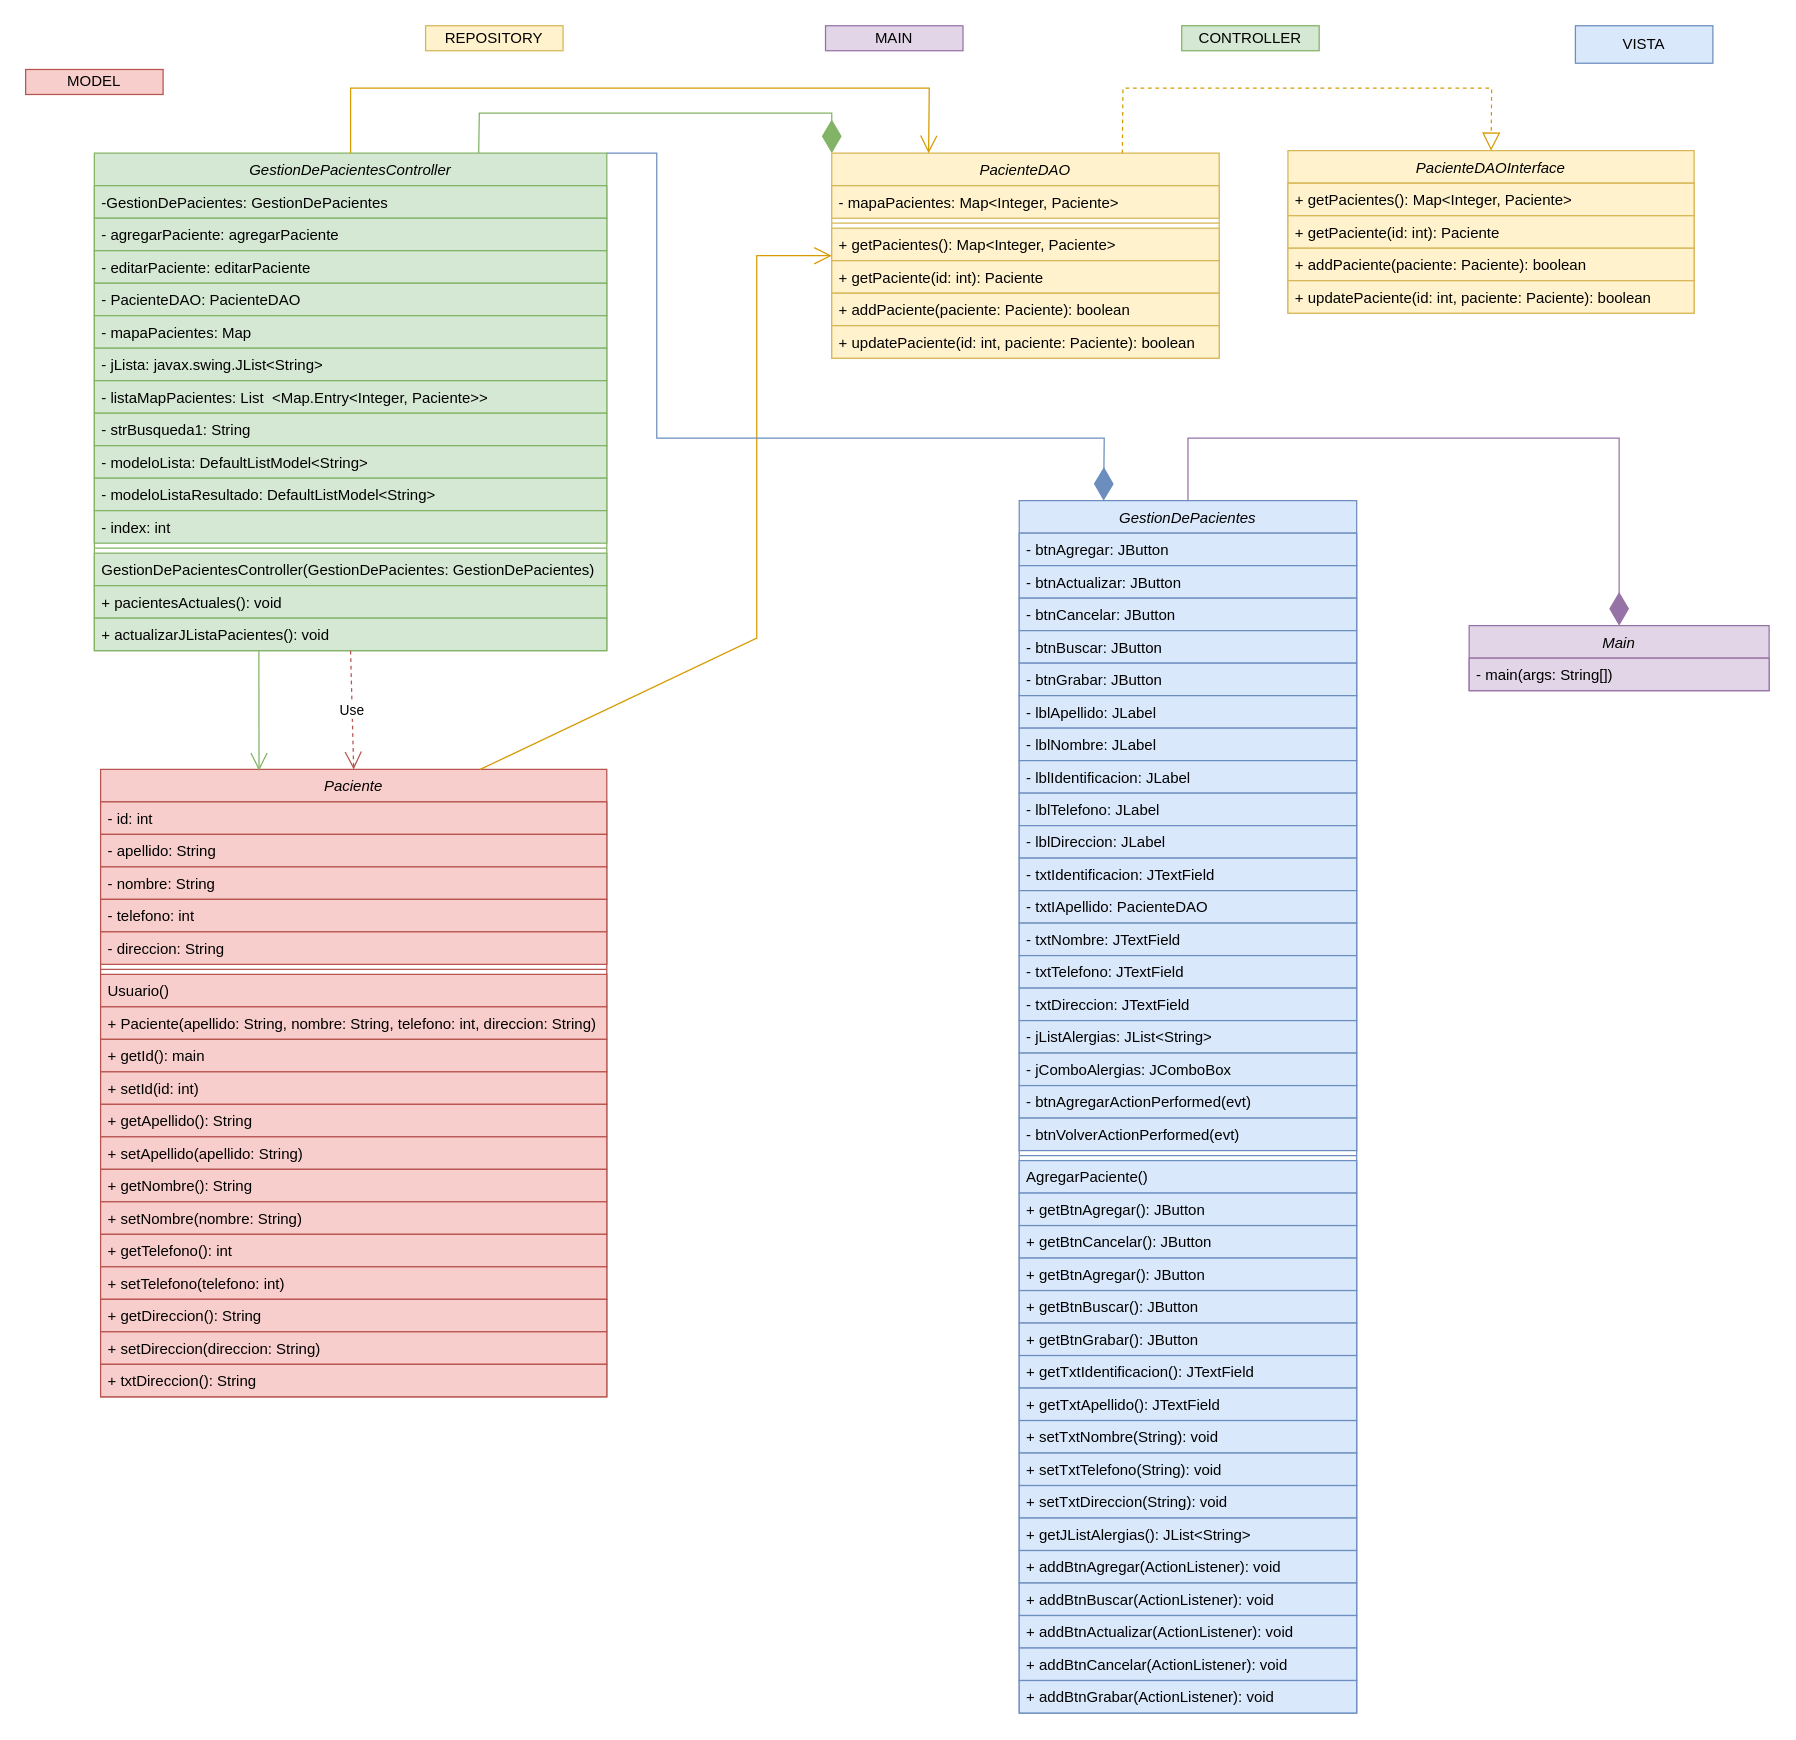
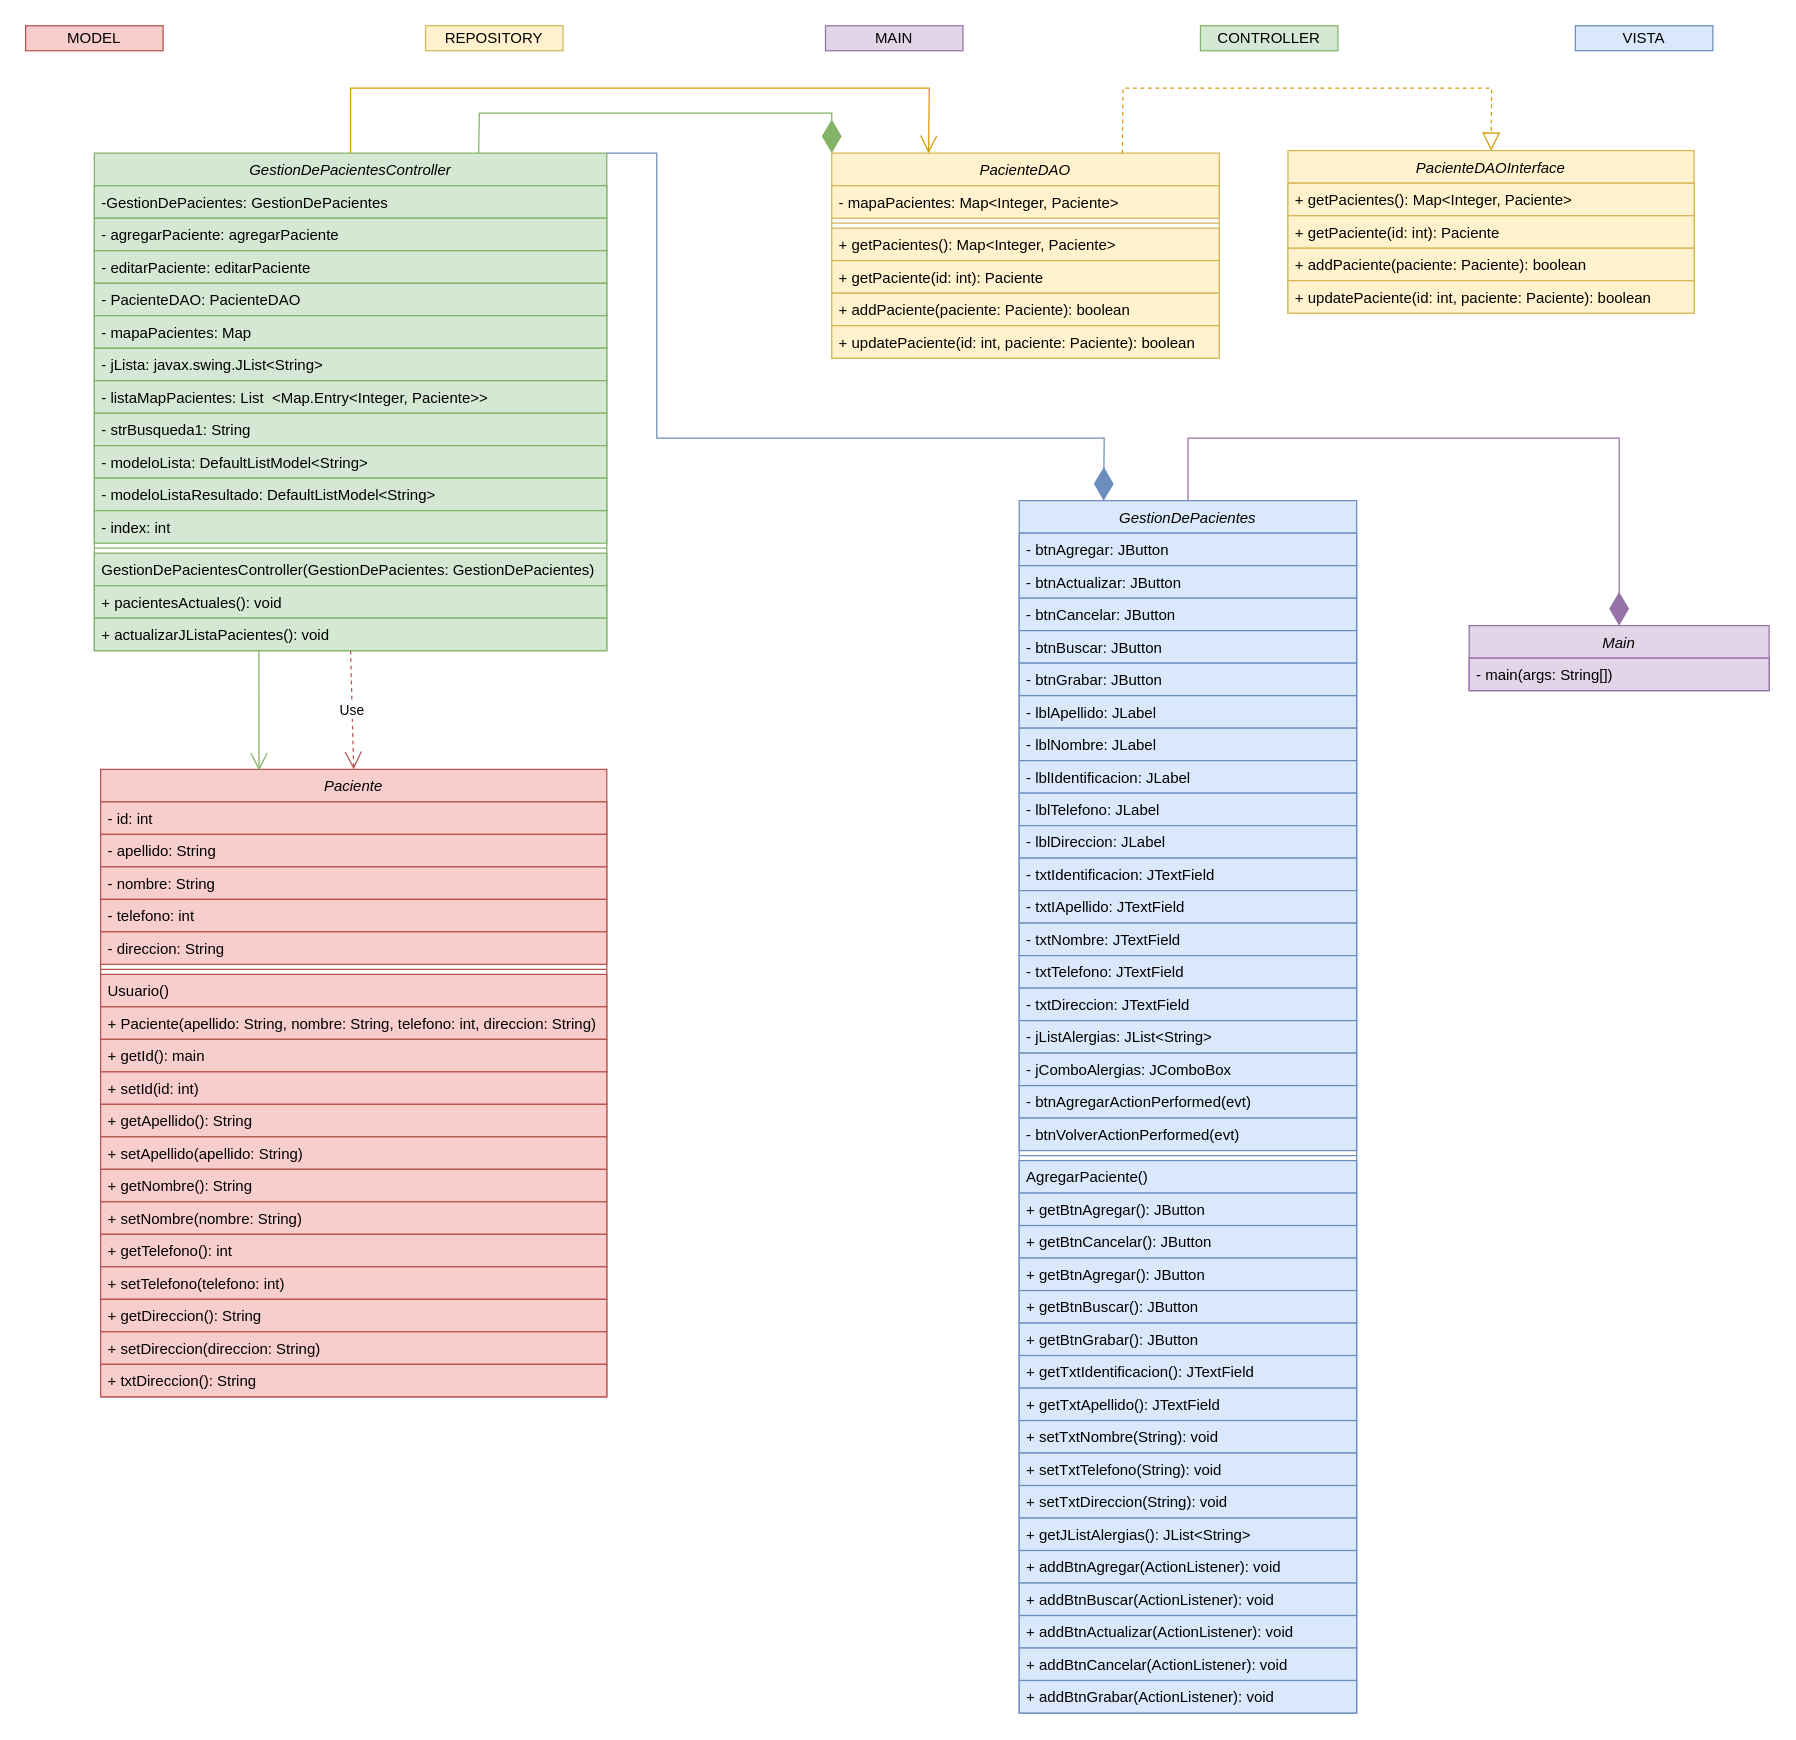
- <mxCell id="11" value="CONTROLLER" style="rounded=0;whiteSpace=wrap;html=1;fillColor=#d5e8d4;strokeColor=#82b366;" parent="1" vertex="1"><mxGeometry x="945" y="20" width="110" height="20" as="geometry" /></mxCell>
+ <mxCell id="11" value="CONTROLLER" style="rounded=0;whiteSpace=wrap;html=1;fillColor=#d5e8d4;strokeColor=#82b366;" parent="1" vertex="1"><mxGeometry x="960" y="20" width="110" height="20" as="geometry" /></mxCell>
- <mxCell id="12" value="VISTA" style="rounded=0;whiteSpace=wrap;html=1;fillColor=#dae8fc;strokeColor=#6c8ebf;" parent="1" vertex="1"><mxGeometry x="1260" y="20" width="110" height="30" as="geometry" /></mxCell>
+ <mxCell id="12" value="VISTA" style="rounded=0;whiteSpace=wrap;html=1;fillColor=#dae8fc;strokeColor=#6c8ebf;" parent="1" vertex="1"><mxGeometry x="1260" y="20" width="110" height="20" as="geometry" /></mxCell>
- <mxCell id="9" value="MODEL" style="rounded=0;whiteSpace=wrap;html=1;fillColor=#f8cecc;strokeColor=#b85450;" parent="1" vertex="1"><mxGeometry x="20" y="55" width="110" height="20" as="geometry" /></mxCell>
+ <mxCell id="9" value="MODEL" style="rounded=0;whiteSpace=wrap;html=1;fillColor=#f8cecc;strokeColor=#b85450;" parent="1" vertex="1"><mxGeometry x="20" y="20" width="110" height="20" as="geometry" /></mxCell>
- <mxCell id="99" value="" style="endArrow=open;endFill=1;endSize=12;html=1;rounded=0;exitX=0.75;exitY=0;exitDx=0;exitDy=0;entryX=0;entryY=0.5;entryDx=0;entryDy=0;fillColor=#ffe6cc;strokeColor=#d79b00;" parent="1" source="14" target="2" edge="1"><mxGeometry width="160" relative="1" as="geometry"><mxPoint x="-574" y="224" as="sourcePoint" /><mxPoint x="-115" y="246" as="targetPoint" /><Array as="points"><mxPoint x="605" y="510" /><mxPoint x="605" y="204" /></Array></mxGeometry></mxCell>
- <mxCell id="62" value="- txtIApellido: PacienteDAO" style="text;align=left;verticalAlign=top;spacingLeft=4;spacingRight=4;overflow=hidden;rotatable=0;points=[[0,0.5],[1,0.5]];portConstraint=eastwest;fillColor=#dae8fc;strokeColor=#6c8ebf;" parent="50" vertex="1"><mxGeometry y="312" width="270" height="26" as="geometry" /></mxCell>
+ <mxCell id="62" value="- txtIApellido: JTextField" style="text;align=left;verticalAlign=top;spacingLeft=4;spacingRight=4;overflow=hidden;rotatable=0;points=[[0,0.5],[1,0.5]];portConstraint=eastwest;fillColor=#dae8fc;strokeColor=#6c8ebf;" parent="50" vertex="1"><mxGeometry y="312" width="270" height="26" as="geometry" /></mxCell>
